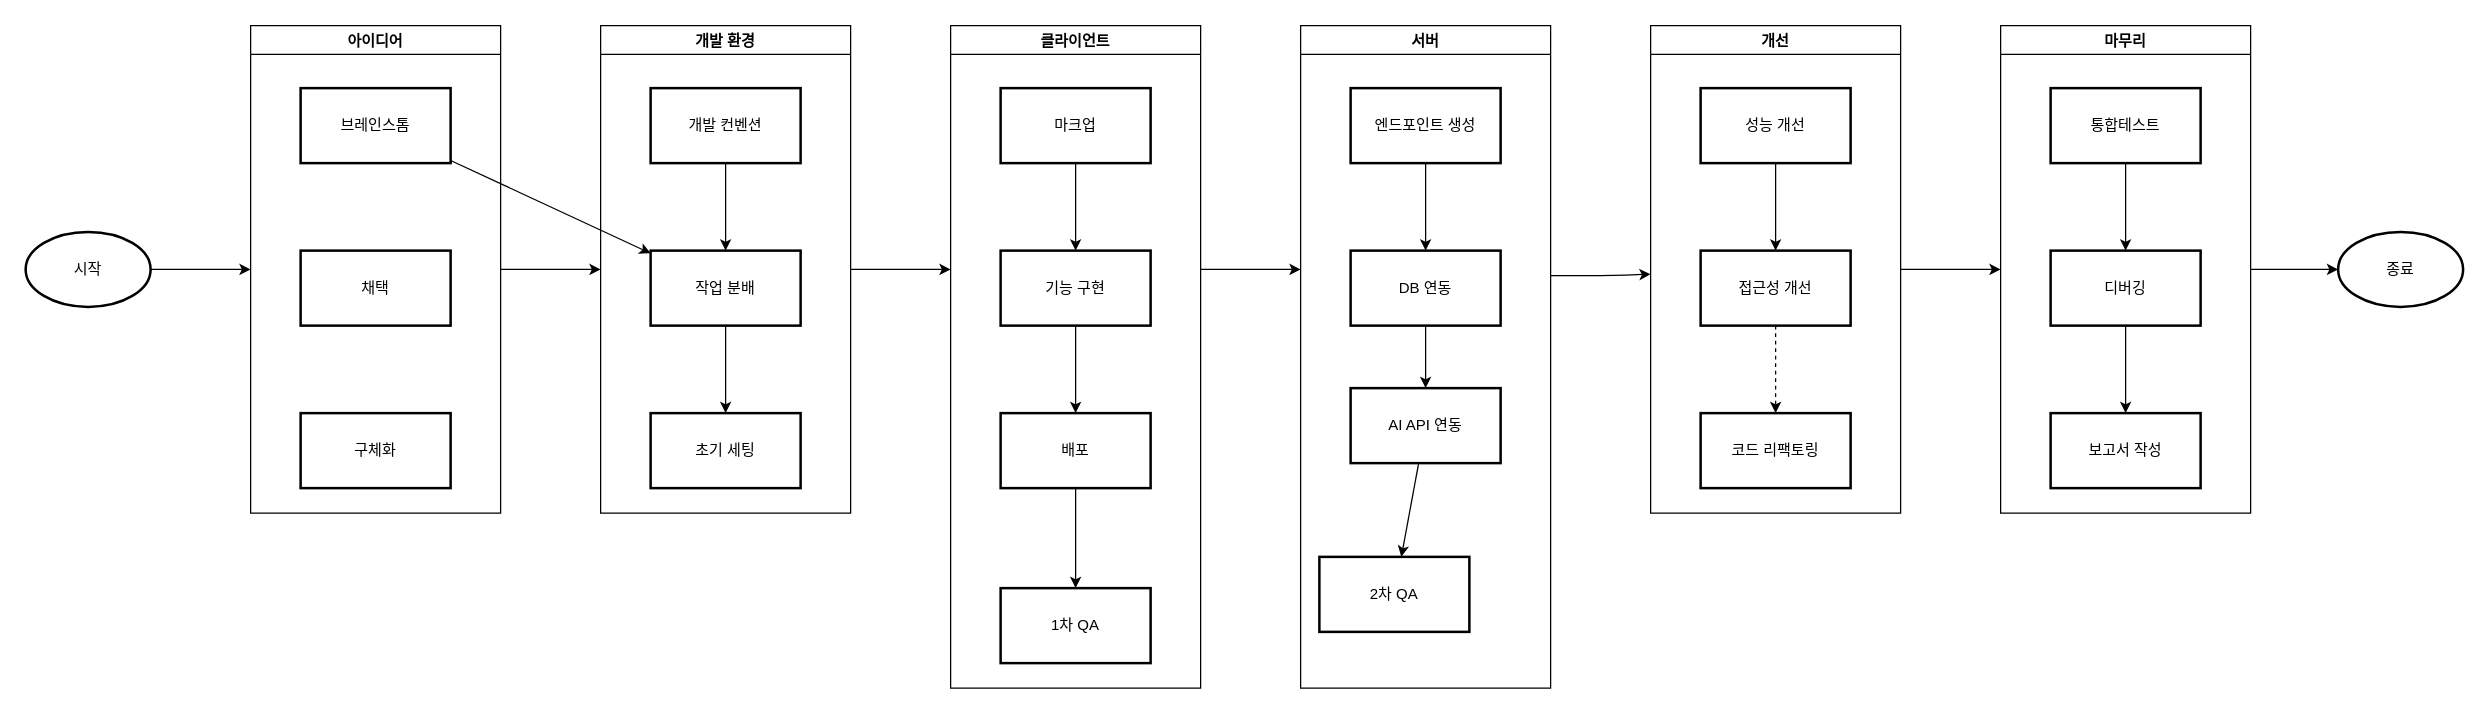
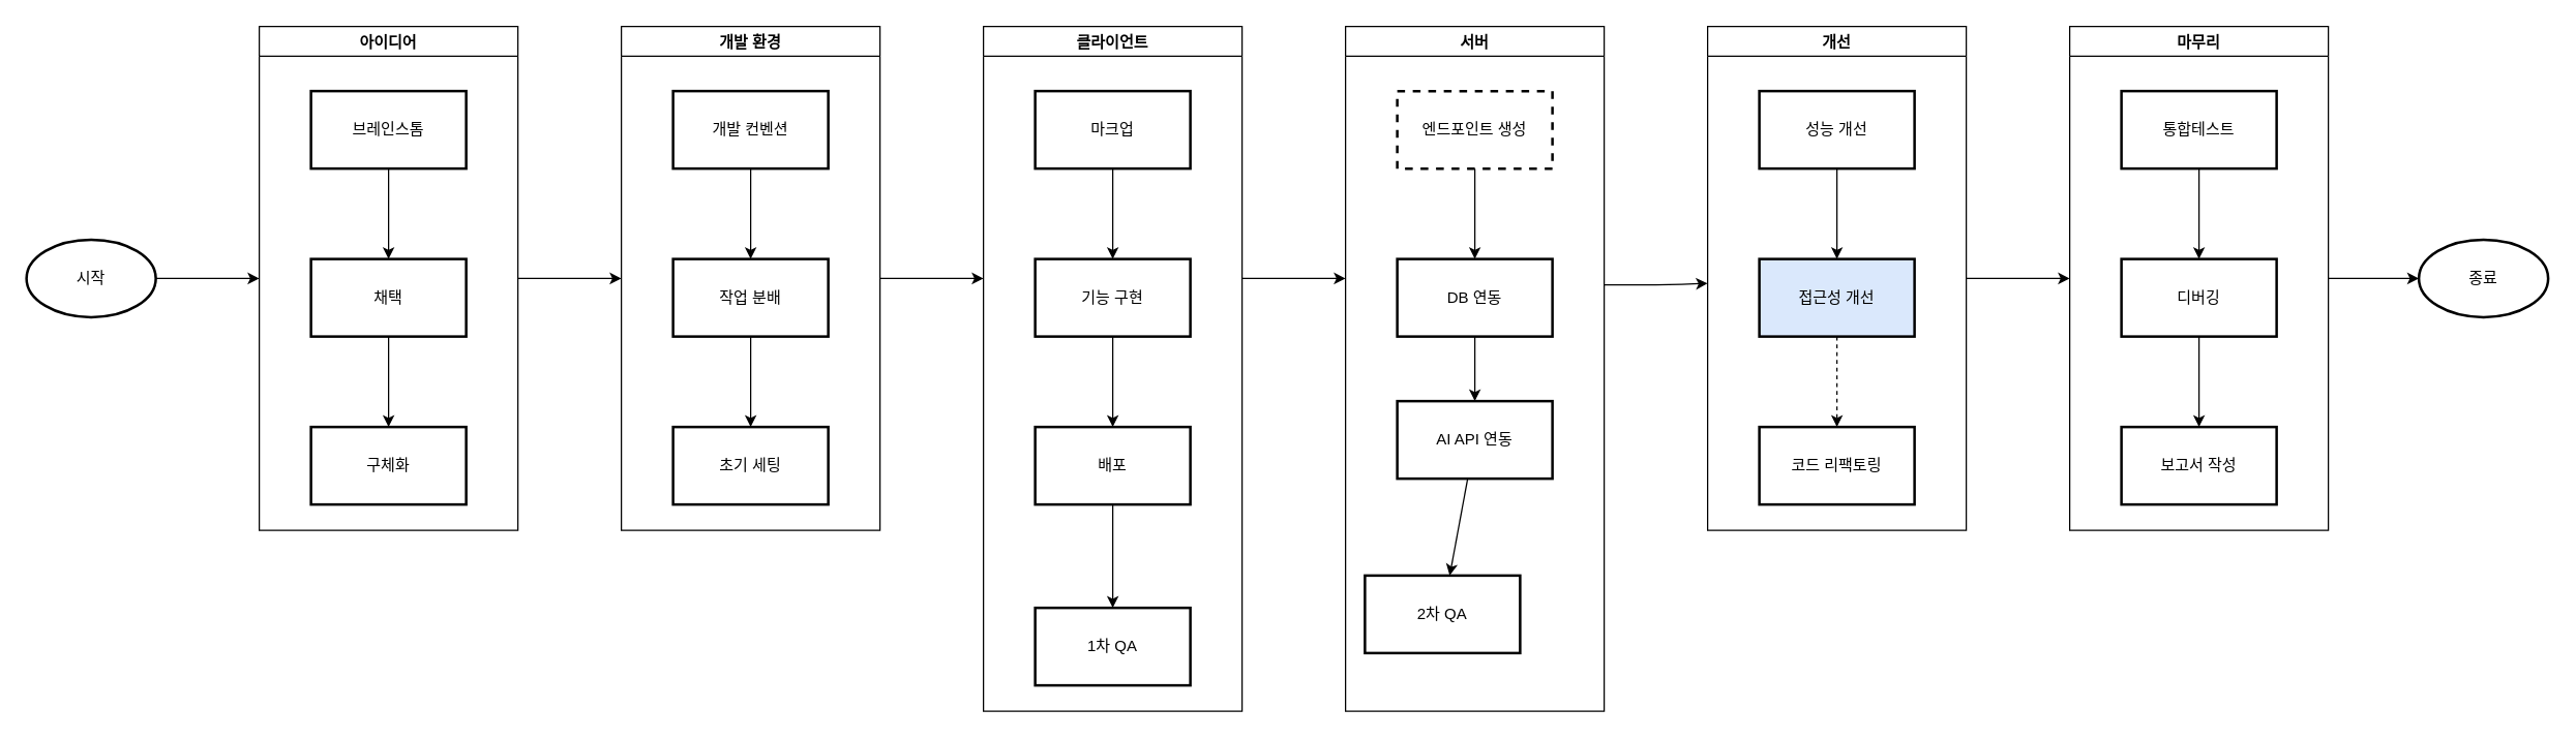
- <mxCell id="27" value="엔드포인트 생성" style="whiteSpace=wrap;html=1;strokeWidth=2;" parent="25" vertex="1"><mxGeometry x="40" y="50" width="120" height="60" as="geometry" /></mxCell>
+ <mxCell id="27" value="엔드포인트 생성" style="whiteSpace=wrap;html=1;strokeWidth=2;dashed=1;" parent="25" vertex="1"><mxGeometry x="40" y="50" width="120" height="60" as="geometry" /></mxCell>
- <mxCell id="6" value="" style="edgeStyle=none;html=1;" parent="5" source="7" target="16" edge="1"><mxGeometry relative="1" as="geometry" /></mxCell>
+ <mxCell id="6" value="" style="edgeStyle=none;html=1;" parent="5" source="7" target="9" edge="1"><mxGeometry relative="1" as="geometry" /></mxCell>
- <mxCell id="38" value="접근성 개선" style="whiteSpace=wrap;html=1;strokeWidth=2;" parent="34" vertex="1"><mxGeometry x="40" y="180" width="120" height="60" as="geometry" /></mxCell>
+ <mxCell id="38" value="접근성 개선" style="whiteSpace=wrap;html=1;strokeWidth=2;fillColor=#dae8fc;" parent="34" vertex="1"><mxGeometry x="40" y="180" width="120" height="60" as="geometry" /></mxCell>
+ <mxCell id="8" value="" style="edgeStyle=none;html=1;" parent="5" source="9" target="10" edge="1"><mxGeometry relative="1" as="geometry" /></mxCell>
